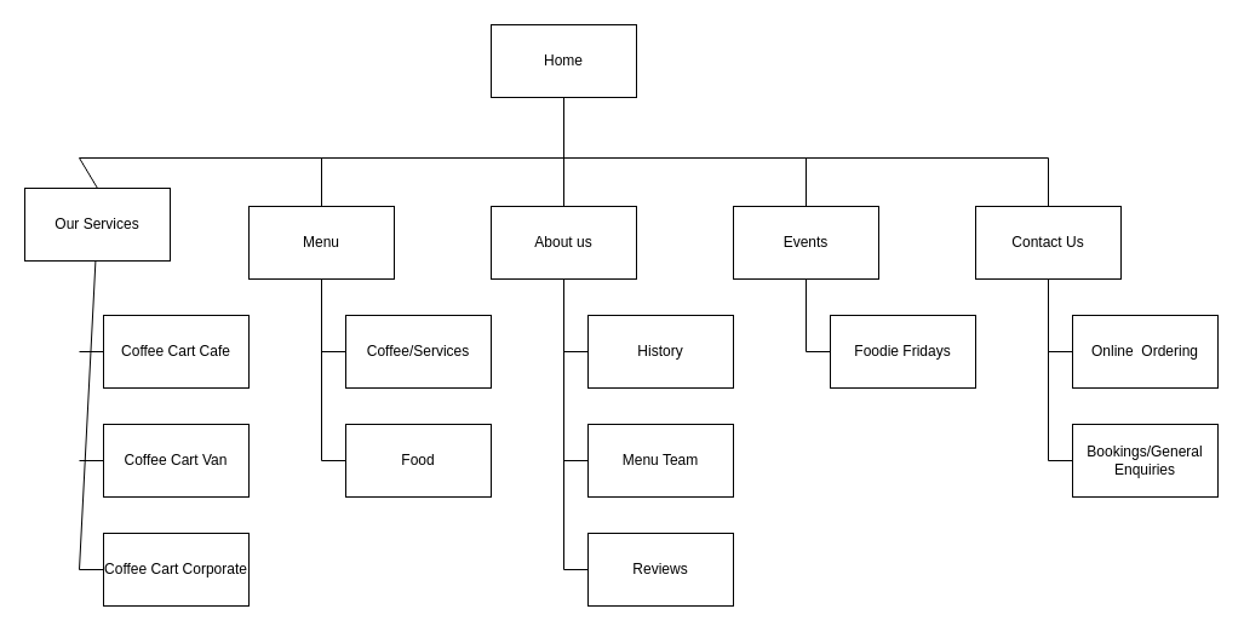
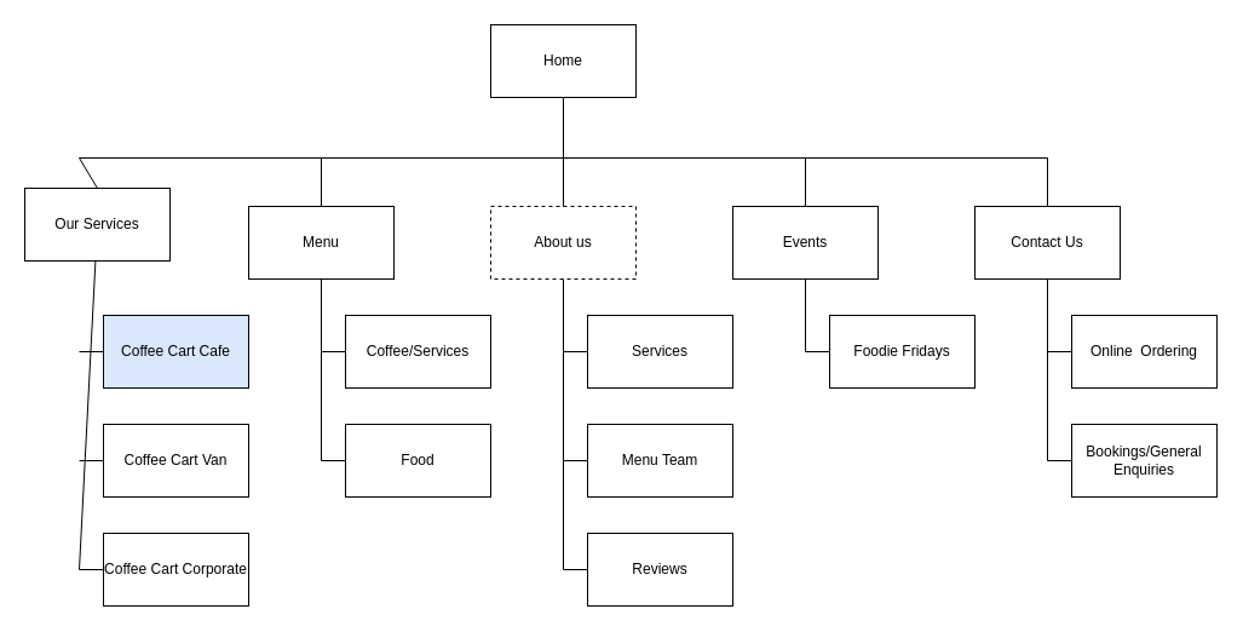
- <mxCell id="21" value="About us" style="rounded=0;whiteSpace=wrap;html=1;" vertex="1" parent="1"><mxGeometry x="405" y="170" width="120" height="60" as="geometry" /></mxCell>
+ <mxCell id="21" value="About us" style="rounded=0;whiteSpace=wrap;html=1;dashed=1;" vertex="1" parent="1"><mxGeometry x="405" y="170" width="120" height="60" as="geometry" /></mxCell>
- <mxCell id="8" value="Coffee Cart Cafe" style="rounded=0;whiteSpace=wrap;html=1;" vertex="1" parent="1"><mxGeometry x="85" y="260" width="120" height="60" as="geometry" /></mxCell>
+ <mxCell id="8" value="Coffee Cart Cafe" style="rounded=0;whiteSpace=wrap;html=1;fillColor=#dae8fc;" vertex="1" parent="1"><mxGeometry x="85" y="260" width="120" height="60" as="geometry" /></mxCell>
- <mxCell id="25" value="History" style="rounded=0;whiteSpace=wrap;html=1;" vertex="1" parent="1"><mxGeometry x="485" y="260" width="120" height="60" as="geometry" /></mxCell>
+ <mxCell id="25" value="Services" style="rounded=0;whiteSpace=wrap;html=1;" vertex="1" parent="1"><mxGeometry x="485" y="260" width="120" height="60" as="geometry" /></mxCell>
